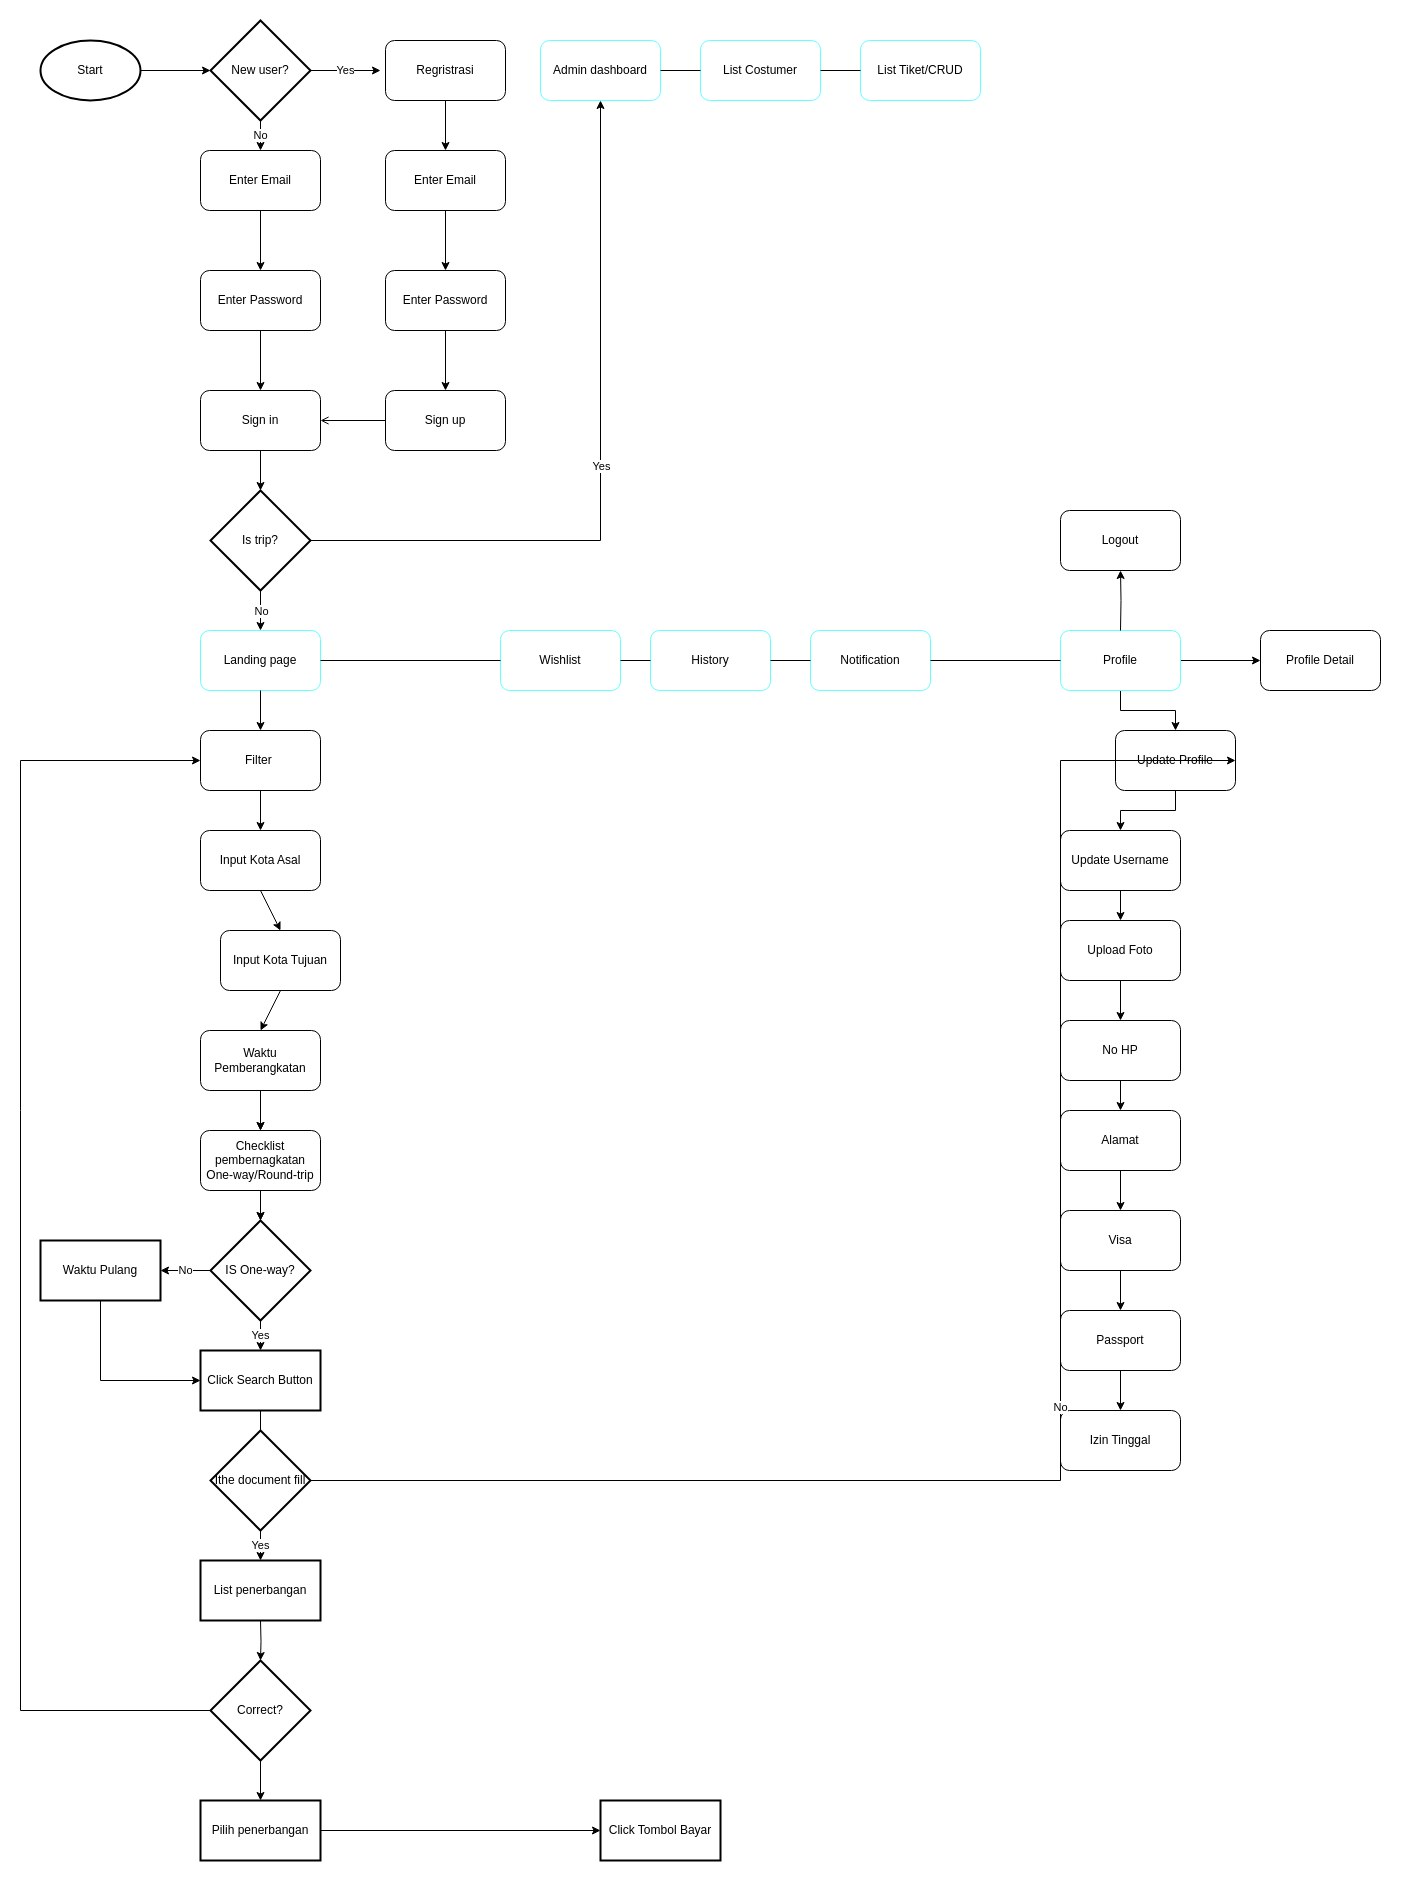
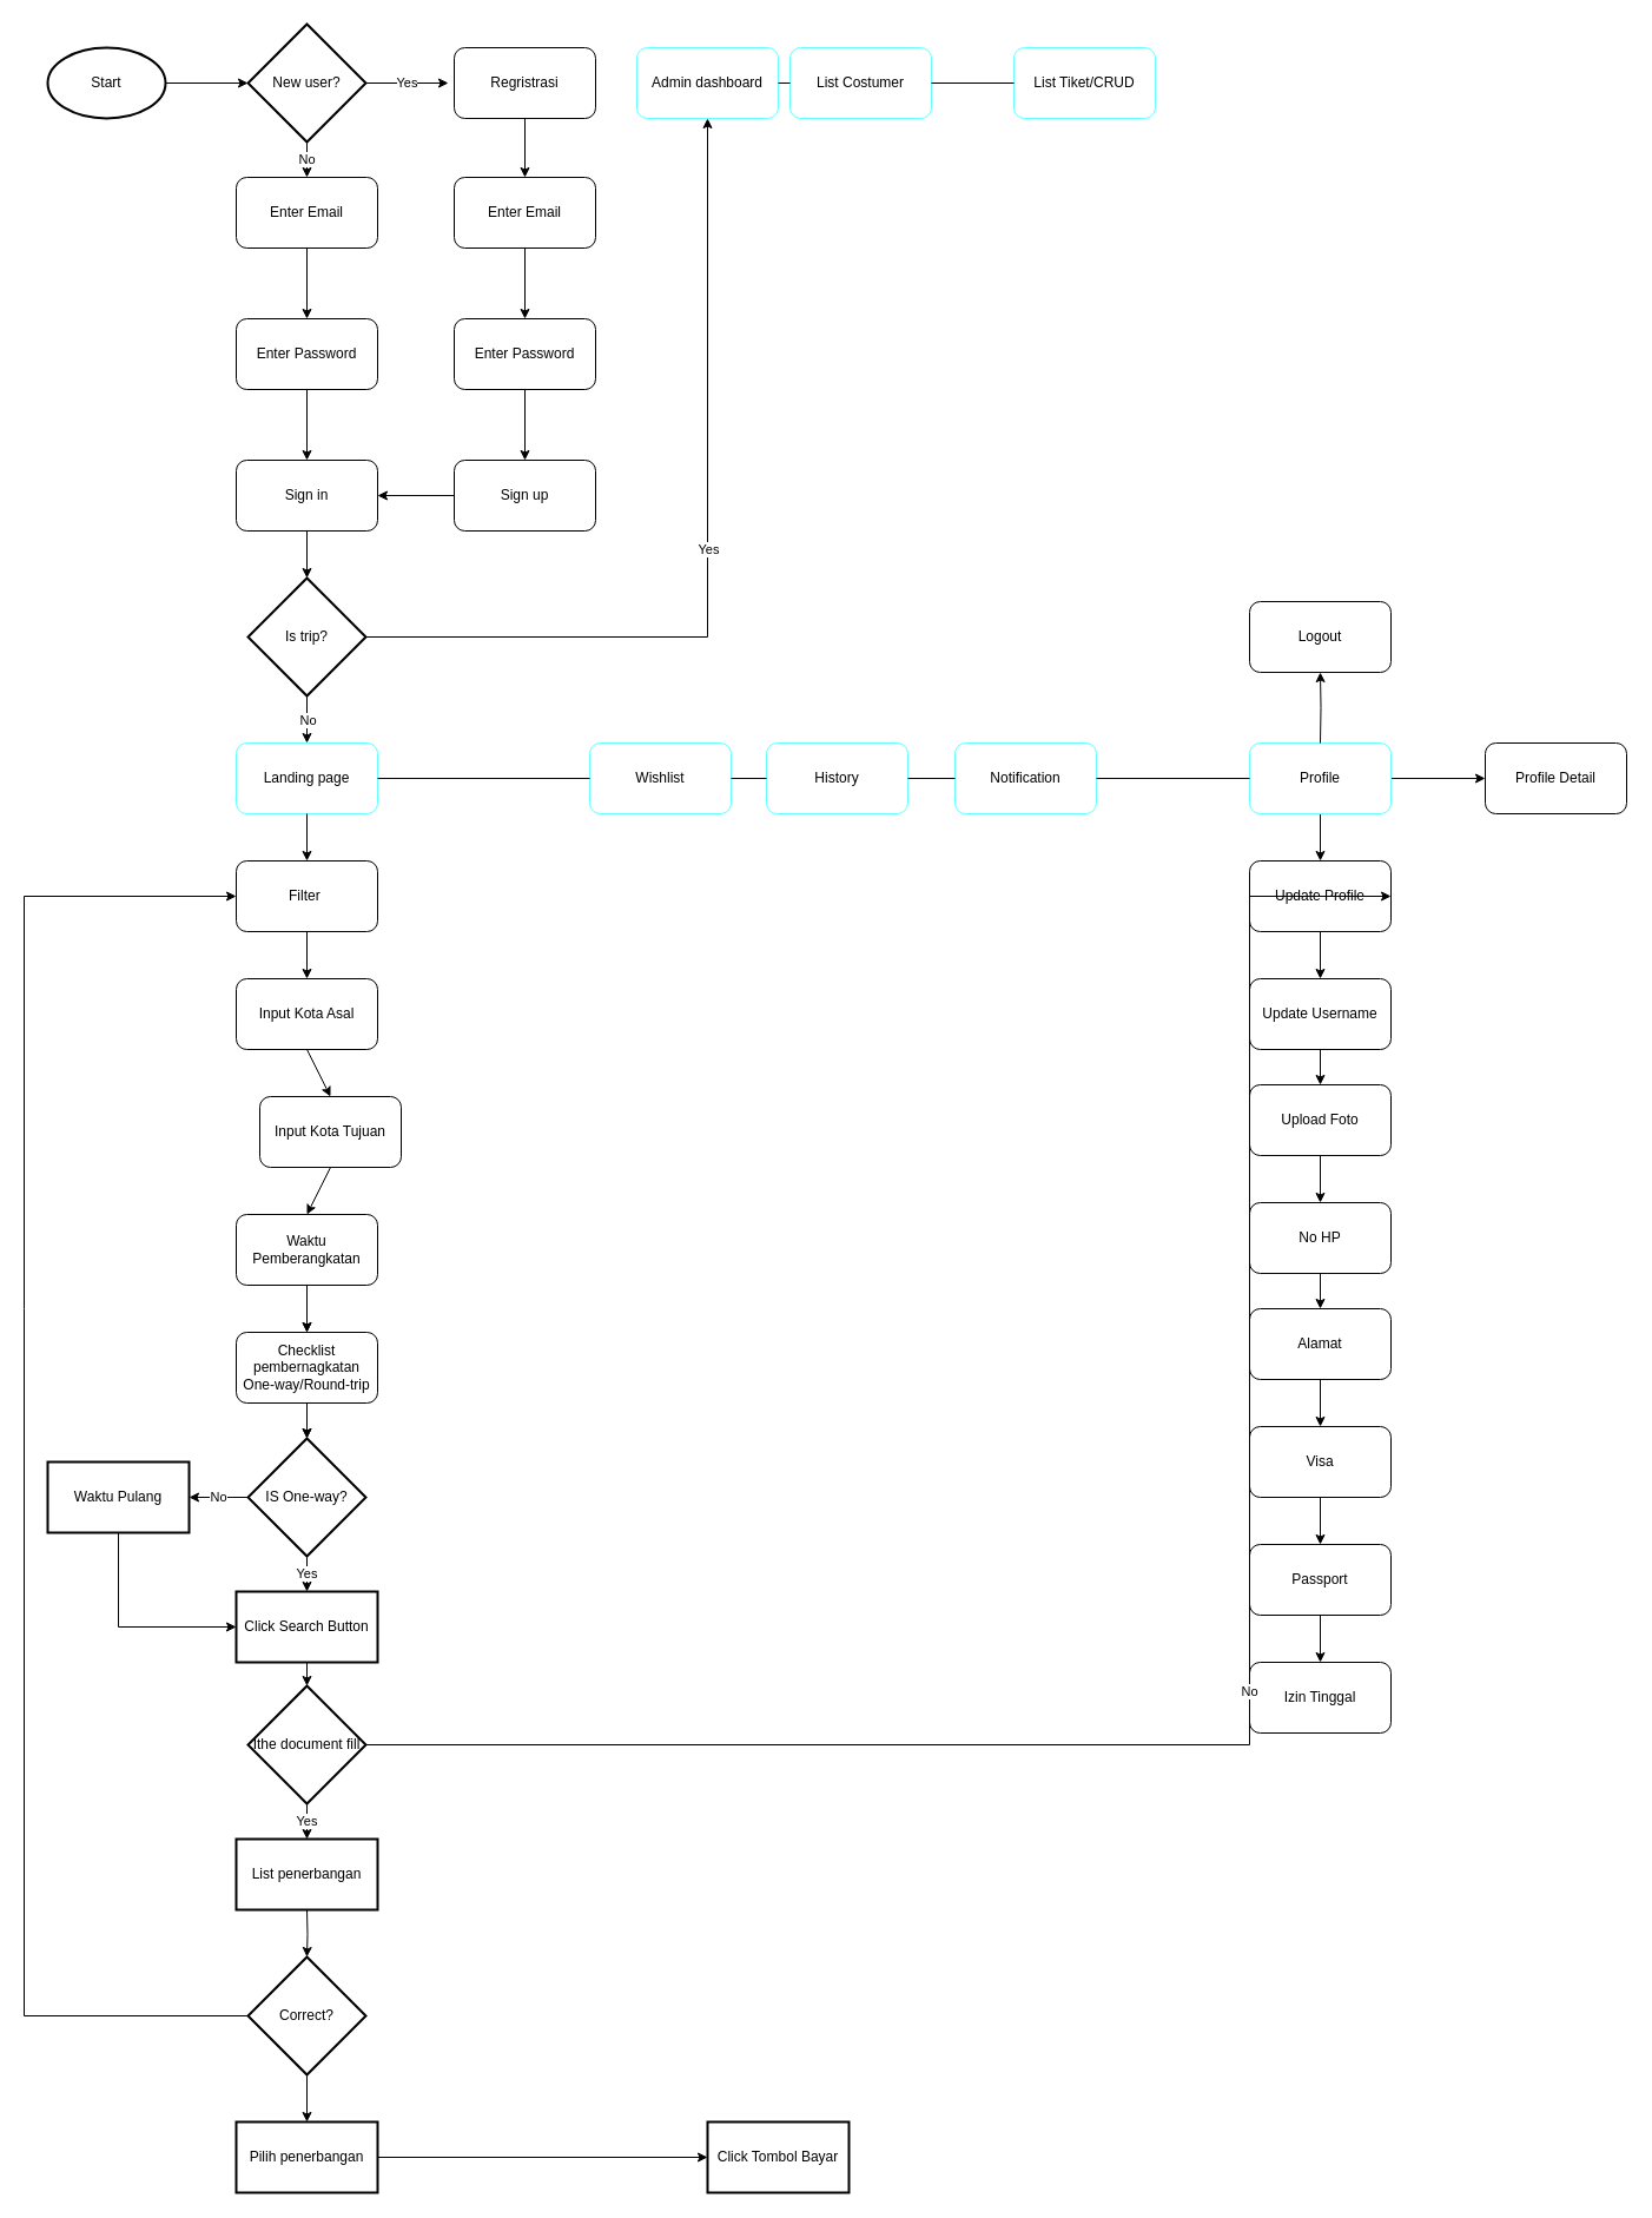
- <mxCell id="36" value="List Costumer" style="rounded=1;whiteSpace=wrap;html=1;strokeColor=#66FFFF;" vertex="1" parent="1"><mxGeometry x="700" y="40" width="120" height="60" as="geometry" /></mxCell>
+ <mxCell id="36" value="List Costumer" style="rounded=1;whiteSpace=wrap;html=1;strokeColor=#66FFFF;" vertex="1" parent="1"><mxGeometry x="670" y="40" width="120" height="60" as="geometry" /></mxCell>
- <mxCell id="24" value="" style="endArrow=open;html=1;rounded=0;exitX=0;exitY=0.5;exitDx=0;exitDy=0;entryX=1;entryY=0.5;entryDx=0;entryDy=0;" edge="1" parent="1" source="9" target="15"><mxGeometry width="50" height="50" relative="1" as="geometry"><mxPoint x="670" y="540" as="sourcePoint" /><mxPoint x="720" y="490" as="targetPoint" /></mxGeometry></mxCell>
+ <mxCell id="24" value="" style="endArrow=classic;html=1;rounded=0;exitX=0;exitY=0.5;exitDx=0;exitDy=0;entryX=1;entryY=0.5;entryDx=0;entryDy=0;" edge="1" parent="1" source="9" target="15"><mxGeometry width="50" height="50" relative="1" as="geometry"><mxPoint x="670" y="540" as="sourcePoint" /><mxPoint x="720" y="490" as="targetPoint" /></mxGeometry></mxCell>
- <mxCell id="70" value="Update Profile" style="whiteSpace=wrap;html=1;strokeColor=#000000;rounded=1;" vertex="1" parent="1"><mxGeometry x="1115" y="730" width="120" height="60" as="geometry" /></mxCell>
+ <mxCell id="70" value="Update Profile" style="whiteSpace=wrap;html=1;strokeColor=#000000;rounded=1;" vertex="1" parent="1"><mxGeometry x="1060" y="730" width="120" height="60" as="geometry" /></mxCell>
- <mxCell id="87" value="" style="edgeStyle=orthogonalEdgeStyle;rounded=0;orthogonalLoop=1;jettySize=auto;html=1;startArrow=none;exitX=0.5;exitY=1;exitDx=0;exitDy=0;entryX=0.5;entryY=0;entryDx=0;entryDy=0;entryPerimeter=0;endArrow=none;" edge="1" parent="1" source="57" target="86"><mxGeometry relative="1" as="geometry"><mxPoint x="270" y="1540" as="sourcePoint" /><mxPoint x="270" y="1570" as="targetPoint" /></mxGeometry></mxCell>
+ <mxCell id="87" value="" style="edgeStyle=orthogonalEdgeStyle;rounded=0;orthogonalLoop=1;jettySize=auto;html=1;startArrow=none;exitX=0.5;exitY=1;exitDx=0;exitDy=0;entryX=0.5;entryY=0;entryDx=0;entryDy=0;entryPerimeter=0;" edge="1" parent="1" source="57" target="86"><mxGeometry relative="1" as="geometry"><mxPoint x="270" y="1540" as="sourcePoint" /><mxPoint x="270" y="1570" as="targetPoint" /></mxGeometry></mxCell>
